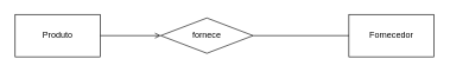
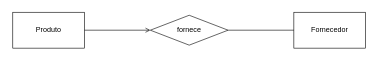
- <mxCell id="3" value="fornece" style="rhombus;whiteSpace=wrap;html=1;" vertex="1" parent="1"><mxGeometry x="225" y="25" width="130" height="50" as="geometry" /></mxCell>
+ <mxCell id="3" value="fornece" style="rhombus;whiteSpace=wrap;html=1;" vertex="1" parent="1"><mxGeometry x="250" y="25" width="130" height="50" as="geometry" /></mxCell>
